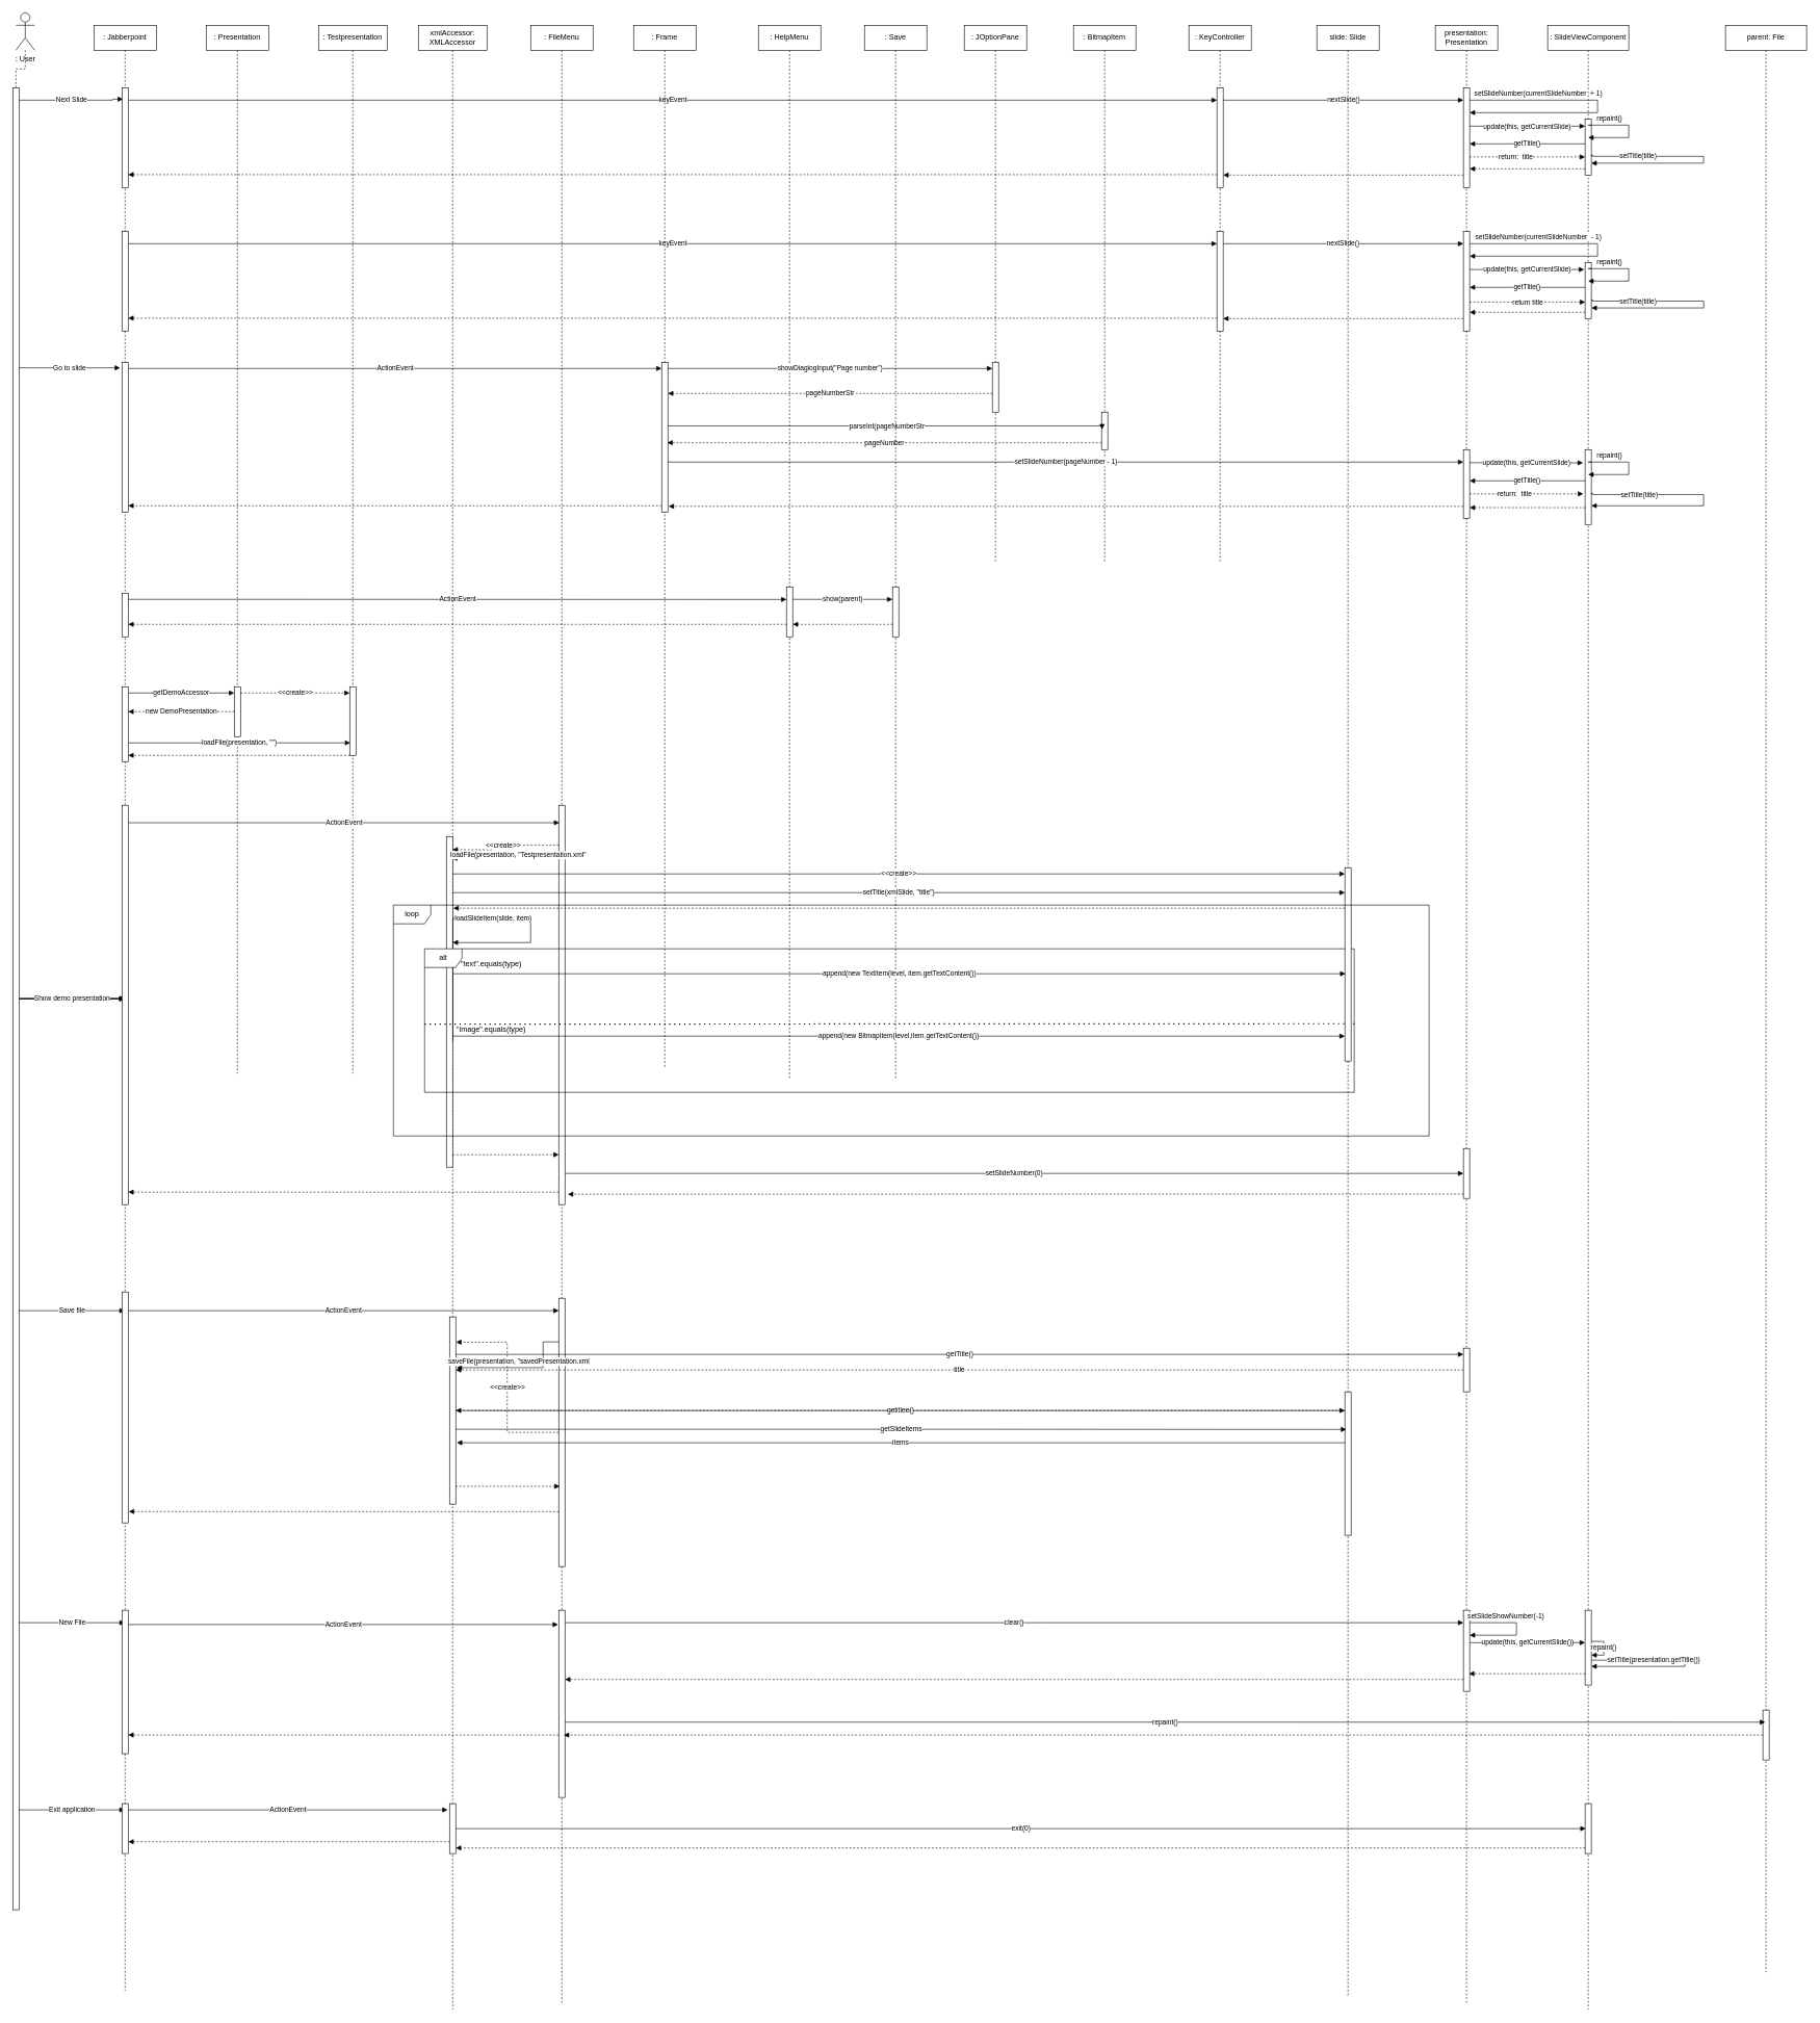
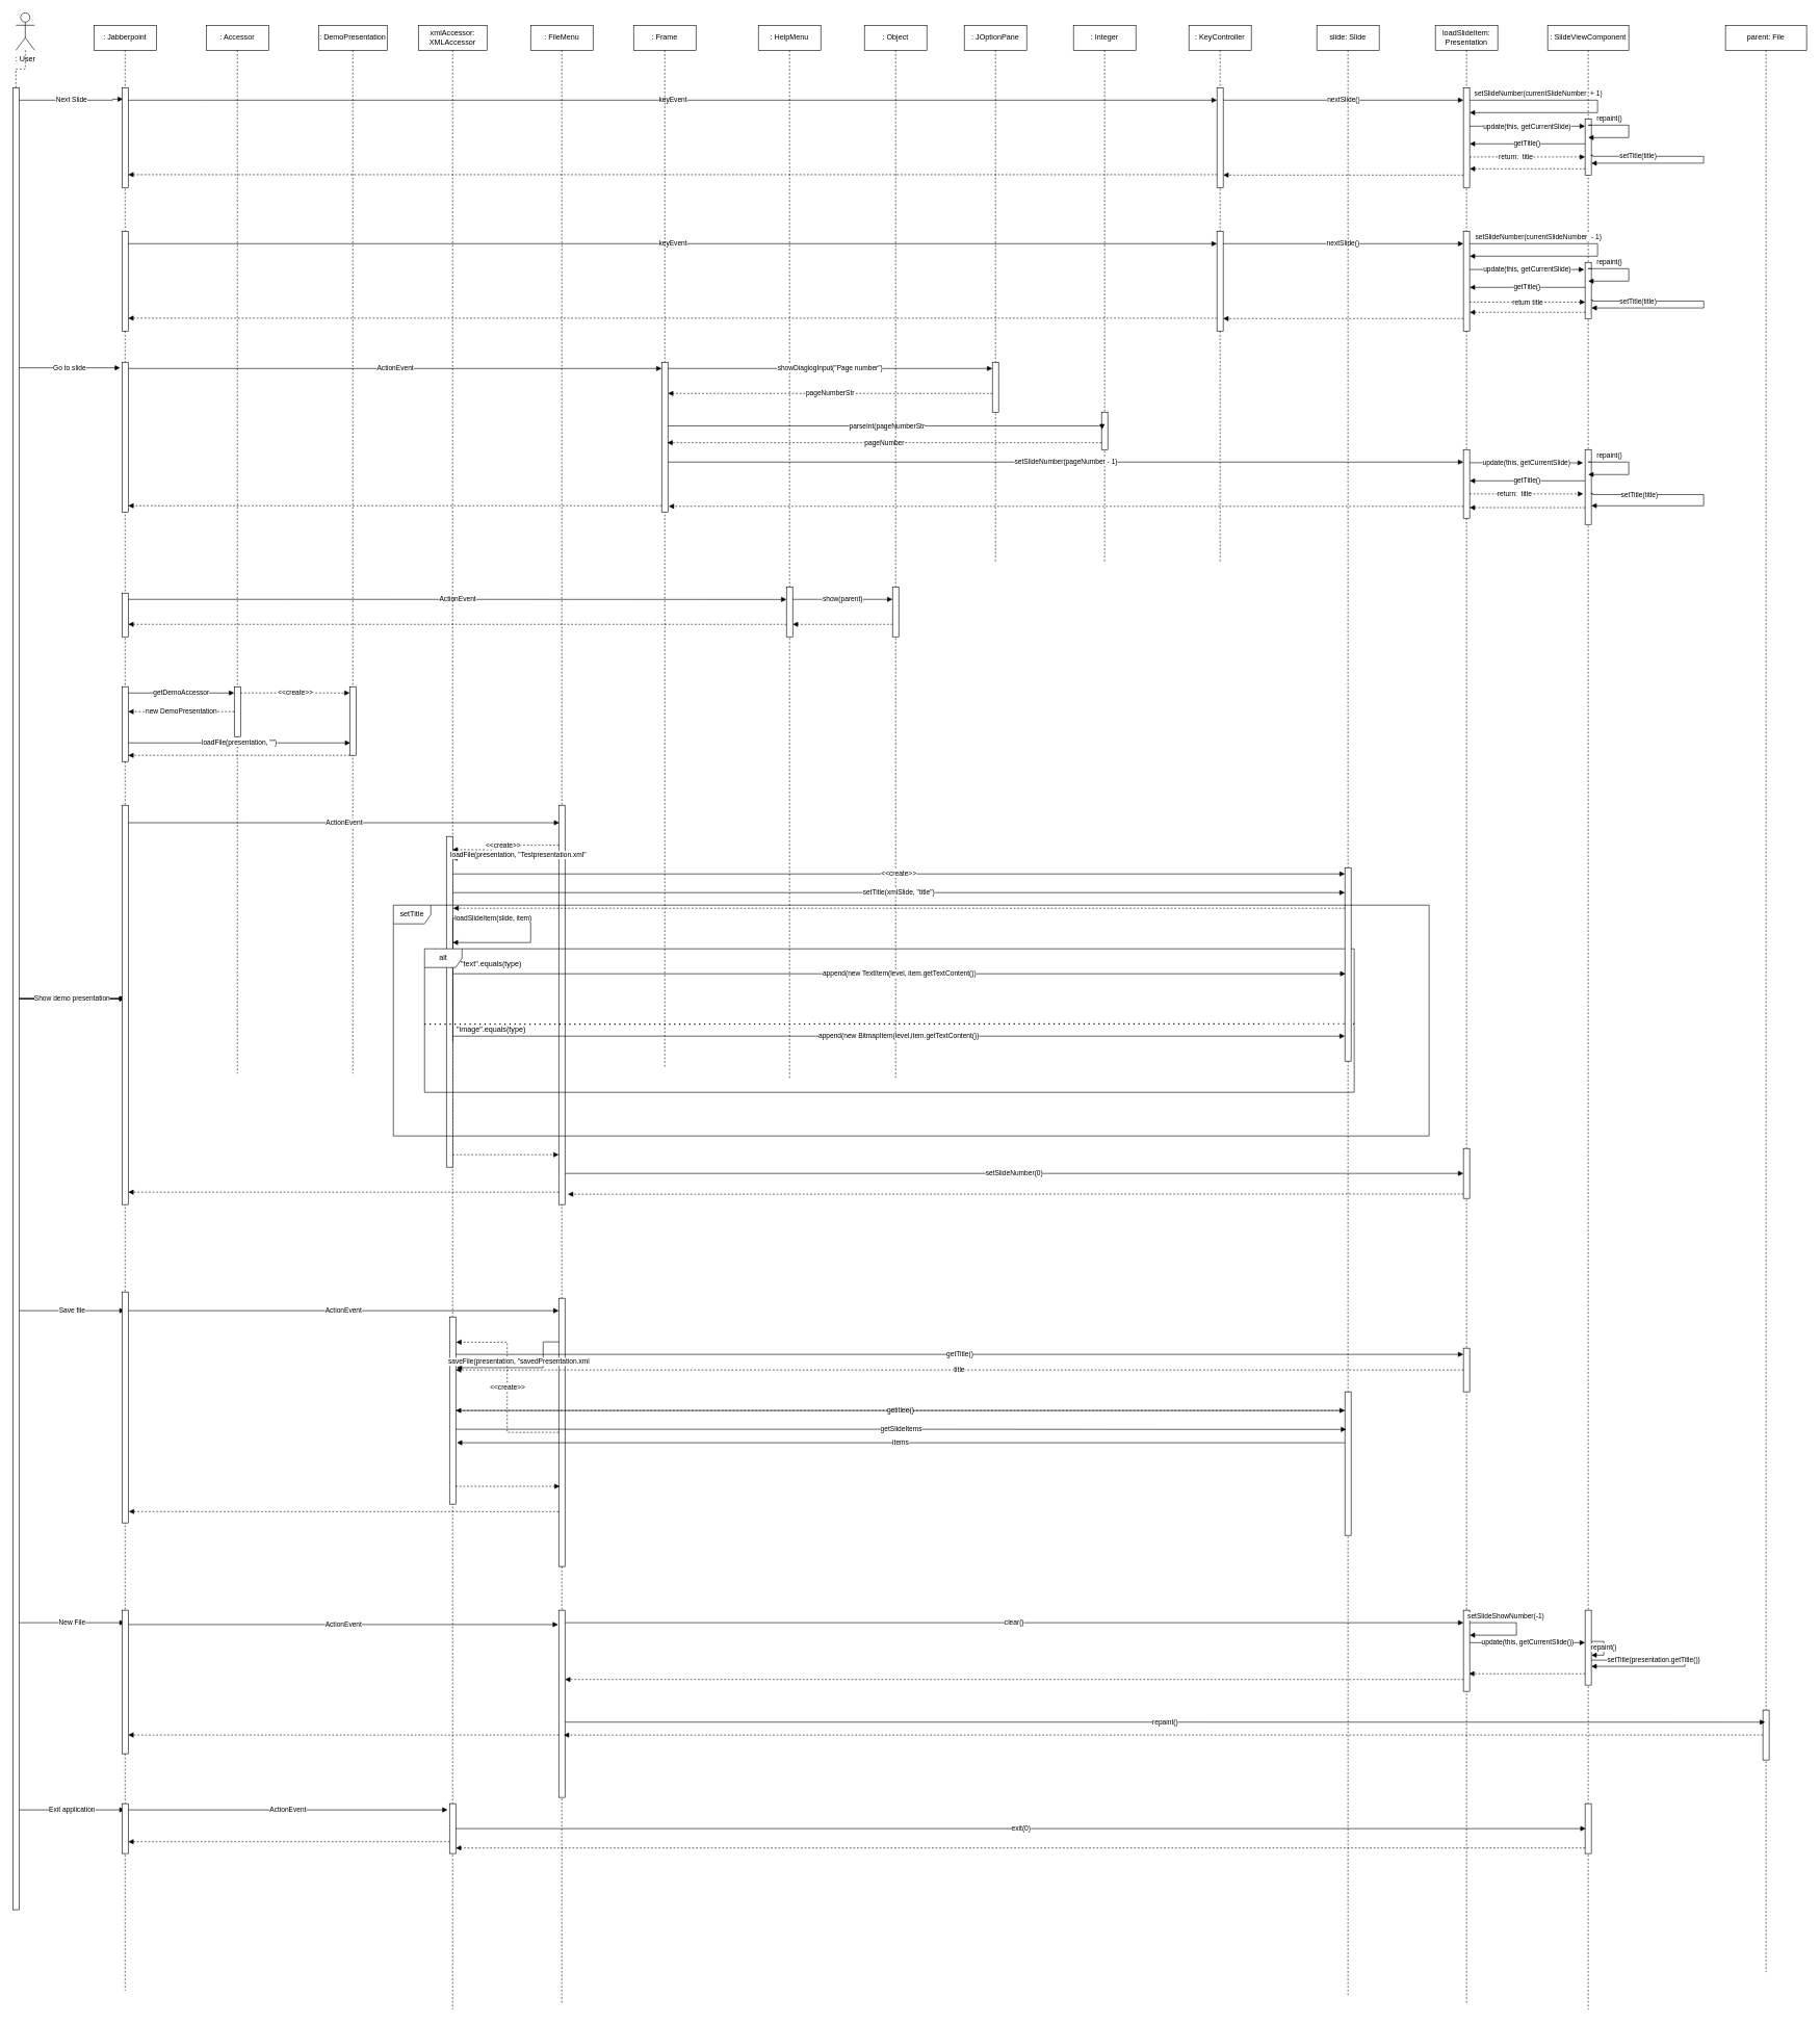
- <mxCell id="91" value=": Presentation" style="shape=umlLifeline;perimeter=lifelinePerimeter;whiteSpace=wrap;html=1;container=1;collapsible=0;recursiveResize=0;outlineConnect=0;" vertex="1" parent="1"><mxGeometry x="330" y="40" width="100" height="1680" as="geometry" /></mxCell>
+ <mxCell id="91" value=": Accessor" style="shape=umlLifeline;perimeter=lifelinePerimeter;whiteSpace=wrap;html=1;container=1;collapsible=0;recursiveResize=0;outlineConnect=0;" vertex="1" parent="1"><mxGeometry x="330" y="40" width="100" height="1680" as="geometry" /></mxCell>
- <mxCell id="93" value=": Testpresentation" style="shape=umlLifeline;perimeter=lifelinePerimeter;whiteSpace=wrap;html=1;container=1;collapsible=0;recursiveResize=0;outlineConnect=0;" vertex="1" parent="1"><mxGeometry x="510" y="40" width="110" height="1680" as="geometry" /></mxCell>
+ <mxCell id="93" value=": DemoPresentation" style="shape=umlLifeline;perimeter=lifelinePerimeter;whiteSpace=wrap;html=1;container=1;collapsible=0;recursiveResize=0;outlineConnect=0;" vertex="1" parent="1"><mxGeometry x="510" y="40" width="110" height="1680" as="geometry" /></mxCell>
- <mxCell id="86" value=": Save" style="shape=umlLifeline;perimeter=lifelinePerimeter;whiteSpace=wrap;html=1;container=1;collapsible=0;recursiveResize=0;outlineConnect=0;" vertex="1" parent="1"><mxGeometry x="1385" y="40" width="100" height="1690" as="geometry" /></mxCell>
+ <mxCell id="86" value=": Object" style="shape=umlLifeline;perimeter=lifelinePerimeter;whiteSpace=wrap;html=1;container=1;collapsible=0;recursiveResize=0;outlineConnect=0;" vertex="1" parent="1"><mxGeometry x="1385" y="40" width="100" height="1690" as="geometry" /></mxCell>
- <mxCell id="74" value=": BitmapItem" style="shape=umlLifeline;perimeter=lifelinePerimeter;whiteSpace=wrap;html=1;container=1;collapsible=0;recursiveResize=0;outlineConnect=0;" vertex="1" parent="1"><mxGeometry x="1720" y="40" width="100" height="860" as="geometry" /></mxCell>
+ <mxCell id="74" value=": Integer" style="shape=umlLifeline;perimeter=lifelinePerimeter;whiteSpace=wrap;html=1;container=1;collapsible=0;recursiveResize=0;outlineConnect=0;" vertex="1" parent="1"><mxGeometry x="1720" y="40" width="100" height="860" as="geometry" /></mxCell>
- <mxCell id="22" value="presentation: Presentation" style="shape=umlLifeline;perimeter=lifelinePerimeter;whiteSpace=wrap;html=1;container=1;collapsible=0;recursiveResize=0;outlineConnect=0;" vertex="1" parent="1"><mxGeometry x="2300" y="40" width="100" height="3170" as="geometry" /></mxCell>
+ <mxCell id="22" value="loadSlideItem: Presentation" style="shape=umlLifeline;perimeter=lifelinePerimeter;whiteSpace=wrap;html=1;container=1;collapsible=0;recursiveResize=0;outlineConnect=0;" vertex="1" parent="1"><mxGeometry x="2300" y="40" width="100" height="3170" as="geometry" /></mxCell>
- <mxCell id="120" value="loop" style="shape=umlFrame;whiteSpace=wrap;html=1;" vertex="1" parent="1"><mxGeometry x="630" y="1450" width="1660" height="370" as="geometry" /></mxCell>
+ <mxCell id="120" value="setTitle" style="shape=umlFrame;whiteSpace=wrap;html=1;" vertex="1" parent="1"><mxGeometry x="630" y="1450" width="1660" height="370" as="geometry" /></mxCell>
